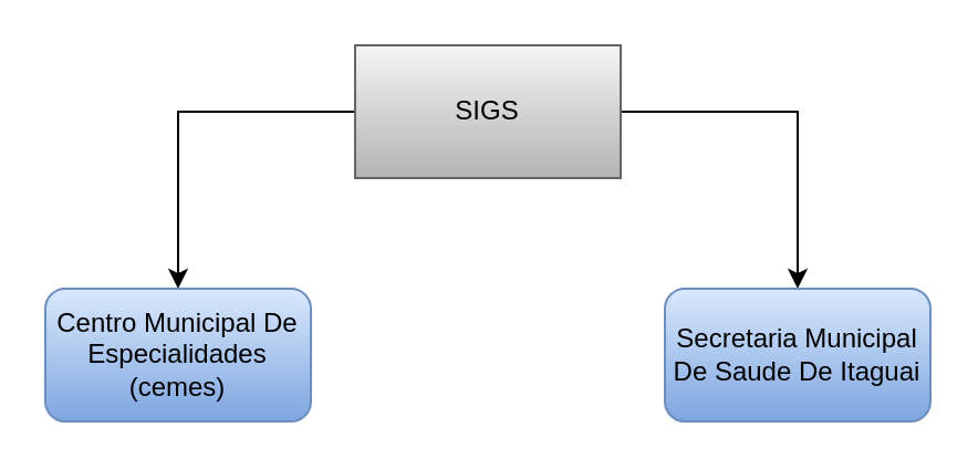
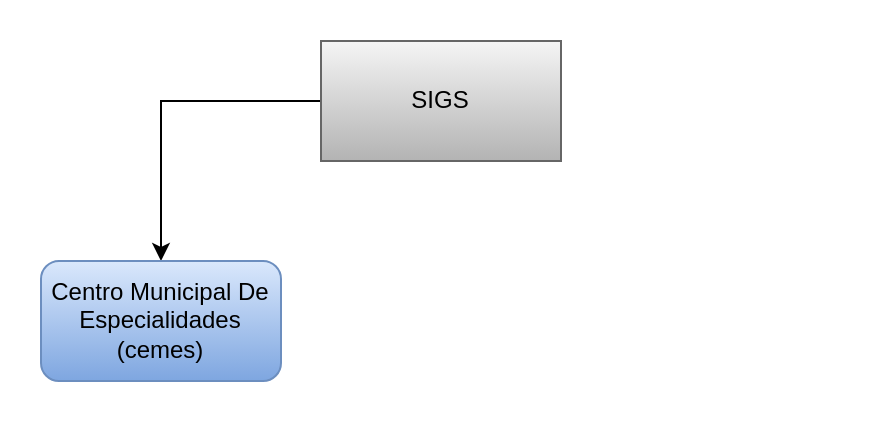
- <mxCell id="3" style="edgeStyle=orthogonalEdgeStyle;rounded=0;orthogonalLoop=1;jettySize=auto;html=1;" edge="1" parent="1" source="4" target="6"><mxGeometry relative="1" as="geometry" /></mxCell>
- <mxCell id="6" value="Secretaria Municipal De Saude De Itaguai" style="rounded=1;whiteSpace=wrap;html=1;fillColor=#dae8fc;gradientColor=#7ea6e0;strokeColor=#6c8ebf;" vertex="1" parent="1"><mxGeometry x="300" y="130" width="120" height="60" as="geometry" /></mxCell>
